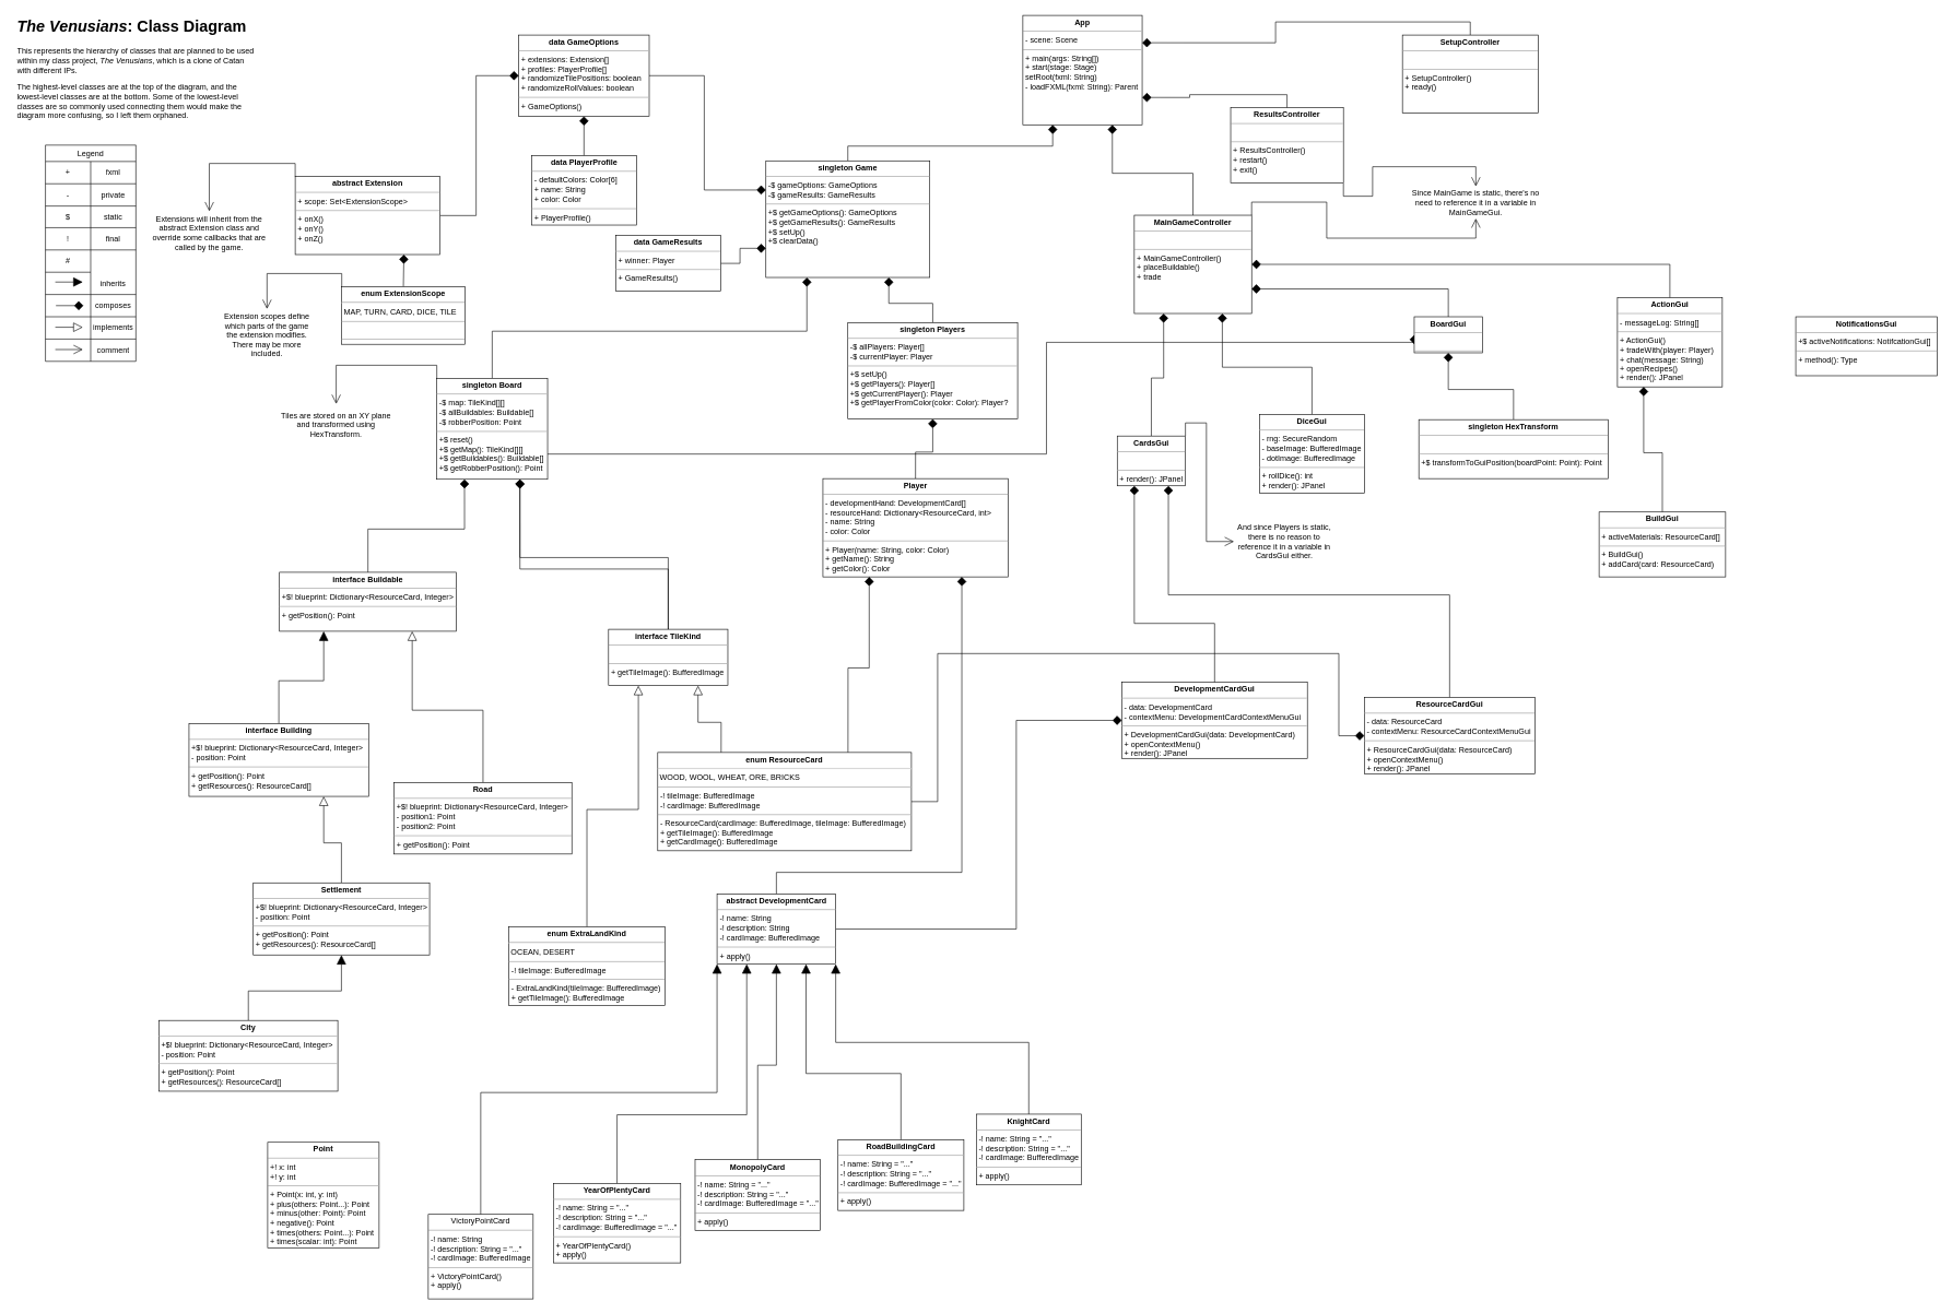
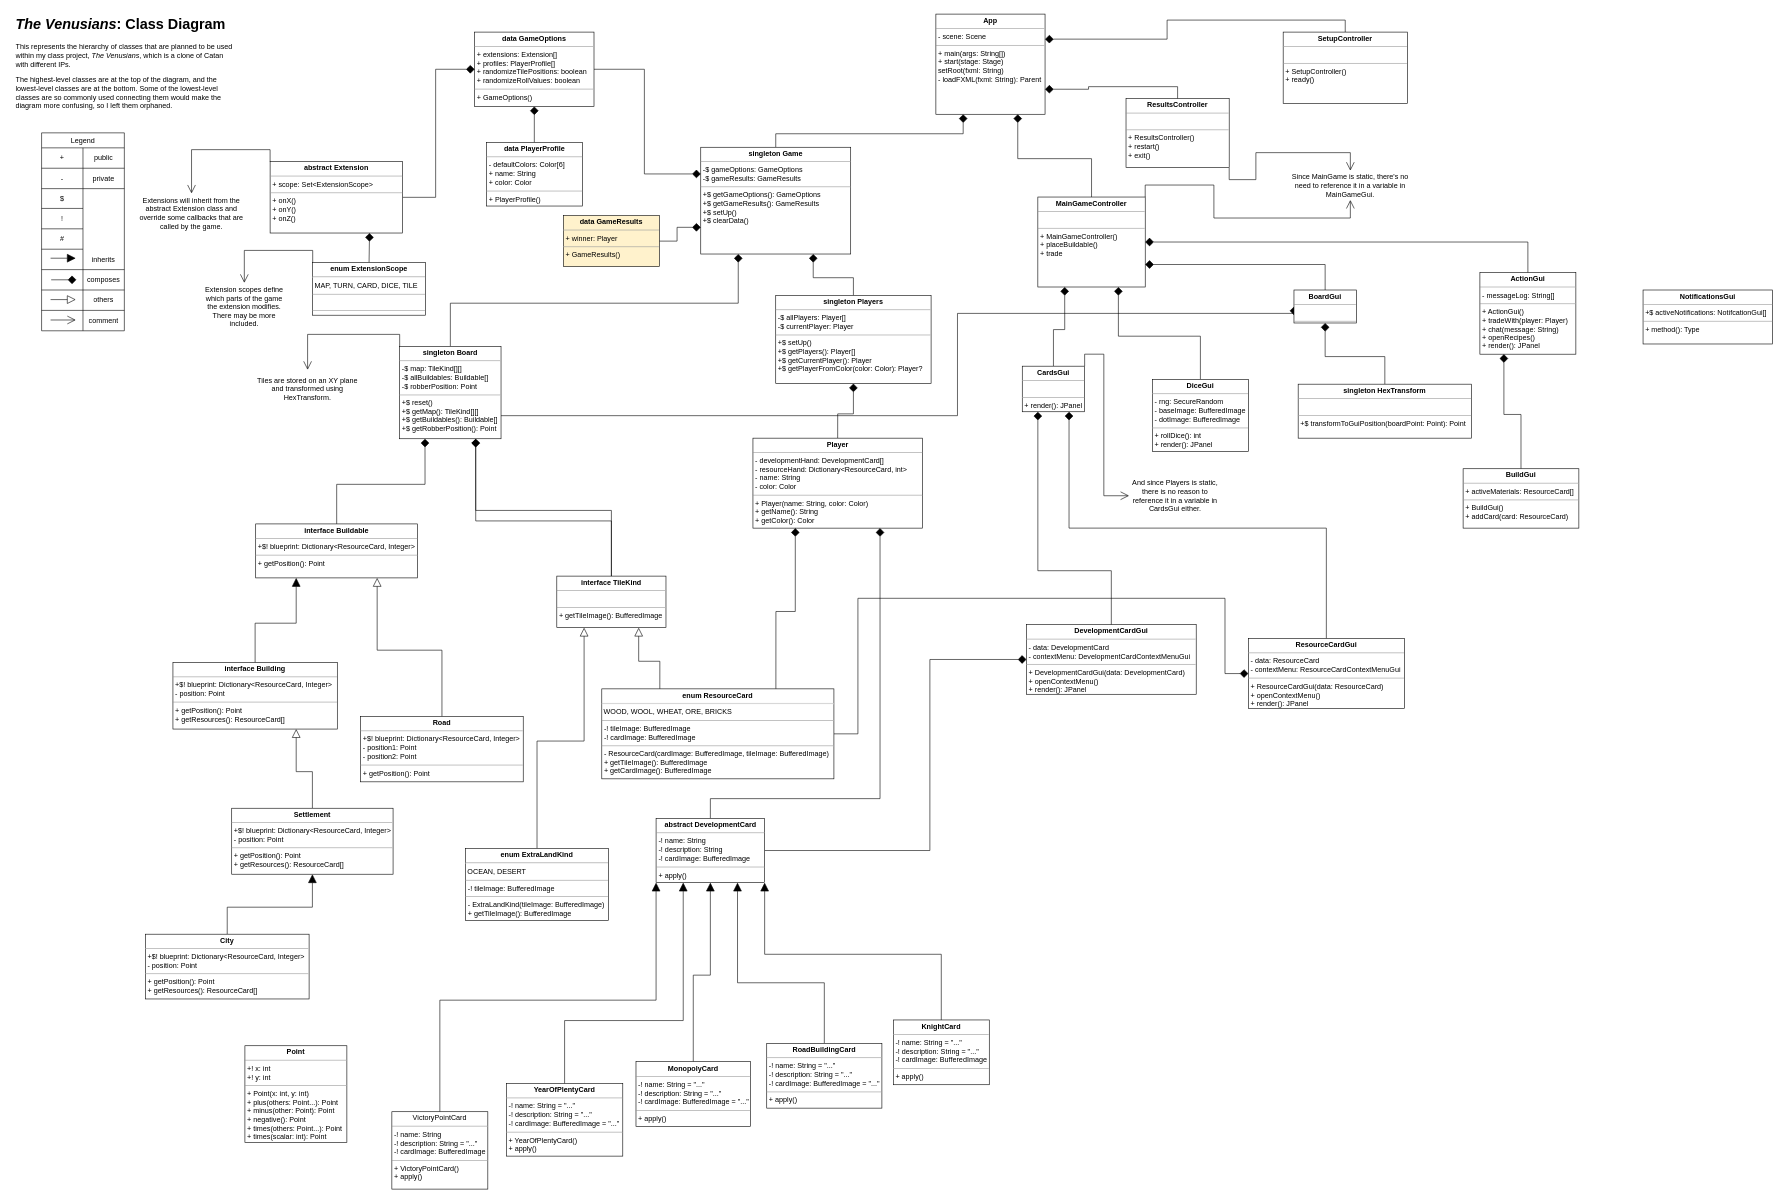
- <mxCell id="89" value="fxml" style="shape=partialRectangle;html=1;whiteSpace=wrap;connectable=0;fillColor=none;top=0;left=0;bottom=0;right=0;overflow=hidden;pointerEvents=1;" parent="87" vertex="1"><mxGeometry x="69" width="69" height="34" as="geometry"><mxRectangle width="69" height="34" as="alternateBounds" /></mxGeometry></mxCell>
+ <mxCell id="89" value="public" style="shape=partialRectangle;html=1;whiteSpace=wrap;connectable=0;fillColor=none;top=0;left=0;bottom=0;right=0;overflow=hidden;pointerEvents=1;" parent="87" vertex="1"><mxGeometry x="69" width="69" height="34" as="geometry"><mxRectangle width="69" height="34" as="alternateBounds" /></mxGeometry></mxCell>
- <mxCell id="95" value="static" style="shape=partialRectangle;html=1;whiteSpace=wrap;connectable=0;fillColor=none;top=0;left=0;bottom=0;right=0;overflow=hidden;pointerEvents=1;" parent="93" vertex="1"><mxGeometry x="69" width="69" height="33" as="geometry"><mxRectangle width="69" height="33" as="alternateBounds" /></mxGeometry></mxCell>
- <mxCell id="98" value="final" style="shape=partialRectangle;html=1;whiteSpace=wrap;connectable=0;fillColor=none;top=0;left=0;bottom=0;right=0;overflow=hidden;pointerEvents=1;" parent="96" vertex="1"><mxGeometry x="69" width="69" height="34" as="geometry"><mxRectangle width="69" height="34" as="alternateBounds" /></mxGeometry></mxCell>
- <mxCell id="35" value="&lt;p style=&quot;margin: 0px ; margin-top: 4px ; text-align: center&quot;&gt;&lt;b&gt;data GameResults&lt;/b&gt;&lt;/p&gt;&lt;hr size=&quot;1&quot;&gt;&lt;p style=&quot;margin: 0px ; margin-left: 4px&quot;&gt;+ winner: Player&lt;/p&gt;&lt;hr size=&quot;1&quot;&gt;&lt;p style=&quot;margin: 0px ; margin-left: 4px&quot;&gt;+ GameResults()&lt;/p&gt;" style="verticalAlign=top;align=left;overflow=fill;fontSize=12;fontFamily=Helvetica;html=1;" parent="1" vertex="1"><mxGeometry x="938" y="359" width="160" height="85" as="geometry" /></mxCell>
+ <mxCell id="35" value="&lt;p style=&quot;margin: 0px ; margin-top: 4px ; text-align: center&quot;&gt;&lt;b&gt;data GameResults&lt;/b&gt;&lt;/p&gt;&lt;hr size=&quot;1&quot;&gt;&lt;p style=&quot;margin: 0px ; margin-left: 4px&quot;&gt;+ winner: Player&lt;/p&gt;&lt;hr size=&quot;1&quot;&gt;&lt;p style=&quot;margin: 0px ; margin-left: 4px&quot;&gt;+ GameResults()&lt;/p&gt;" style="verticalAlign=top;align=left;overflow=fill;fontSize=12;fontFamily=Helvetica;html=1;fillColor=#fff2cc;" parent="1" vertex="1"><mxGeometry x="938" y="359" width="160" height="85" as="geometry" /></mxCell>
- <mxCell id="109" value="implements" style="shape=partialRectangle;html=1;whiteSpace=wrap;connectable=0;fillColor=none;top=0;left=0;bottom=0;right=0;overflow=hidden;pointerEvents=1;" parent="107" vertex="1"><mxGeometry x="69" width="69" height="34" as="geometry"><mxRectangle width="69" height="34" as="alternateBounds" /></mxGeometry></mxCell>
+ <mxCell id="109" value="others" style="shape=partialRectangle;html=1;whiteSpace=wrap;connectable=0;fillColor=none;top=0;left=0;bottom=0;right=0;overflow=hidden;pointerEvents=1;" parent="107" vertex="1"><mxGeometry x="69" width="69" height="34" as="geometry"><mxRectangle width="69" height="34" as="alternateBounds" /></mxGeometry></mxCell>
- <mxCell id="51" value="&lt;p style=&quot;margin: 0px ; margin-top: 4px ; text-align: center&quot;&gt;&lt;b&gt;CardsGui&lt;/b&gt;&lt;/p&gt;&lt;hr size=&quot;1&quot;&gt;&lt;p style=&quot;margin: 0px ; margin-left: 4px&quot;&gt;&lt;br&gt;&lt;/p&gt;&lt;hr size=&quot;1&quot;&gt;&lt;p style=&quot;margin: 0px ; margin-left: 4px&quot;&gt;&lt;span&gt;+ render(): JPanel&lt;/span&gt;&lt;/p&gt;" style="verticalAlign=top;align=left;overflow=fill;fontSize=12;fontFamily=Helvetica;html=1;" parent="1" vertex="1"><mxGeometry x="1703" y="665" width="104" height="76" as="geometry" /></mxCell>
+ <mxCell id="51" value="&lt;p style=&quot;margin: 0px ; margin-top: 4px ; text-align: center&quot;&gt;&lt;b&gt;CardsGui&lt;/b&gt;&lt;/p&gt;&lt;hr size=&quot;1&quot;&gt;&lt;p style=&quot;margin: 0px ; margin-left: 4px&quot;&gt;&lt;br&gt;&lt;/p&gt;&lt;hr size=&quot;1&quot;&gt;&lt;p style=&quot;margin: 0px ; margin-left: 4px&quot;&gt;&lt;span&gt;+ render(): JPanel&lt;/span&gt;&lt;/p&gt;" style="verticalAlign=top;align=left;overflow=fill;fontSize=12;fontFamily=Helvetica;html=1;" parent="1" vertex="1"><mxGeometry x="1703" y="610" width="104" height="76" as="geometry" /></mxCell>
